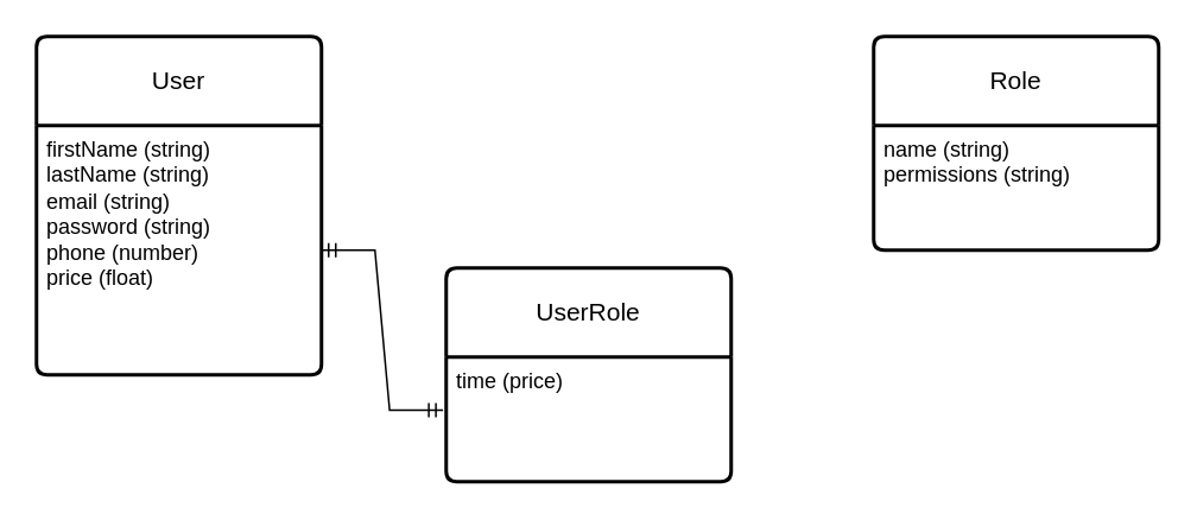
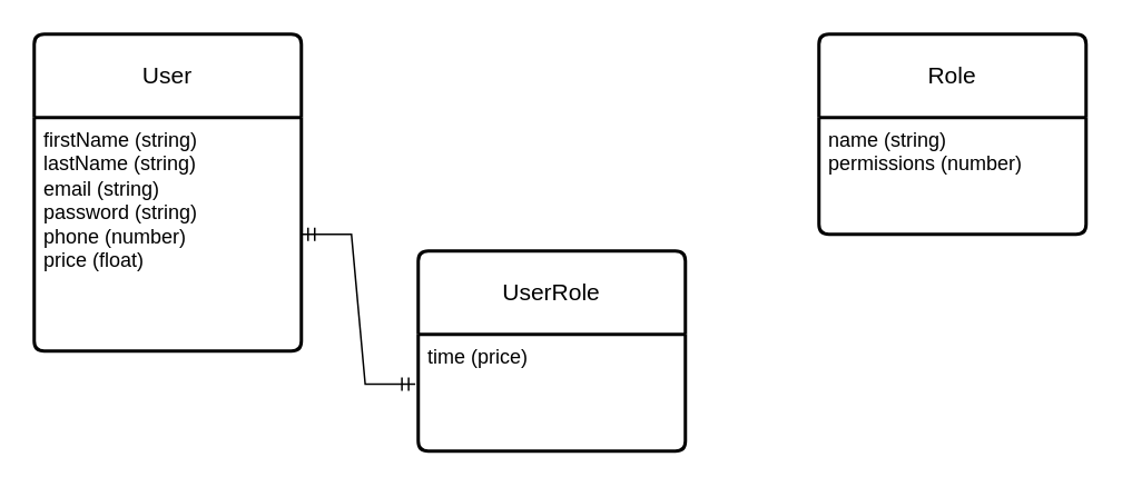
- <mxCell id="5" value="&lt;div&gt;name (string)&lt;br&gt;&lt;/div&gt;&lt;div&gt;permissions (string)&lt;/div&gt;&lt;div&gt;&lt;br&gt;&lt;/div&gt;&lt;div&gt;&lt;br&gt;&lt;/div&gt;&lt;div&gt;&lt;br&gt;&lt;/div&gt;" style="align=left;strokeColor=none;fillColor=none;spacingLeft=4;fontSize=12;verticalAlign=top;resizable=0;rotatable=0;part=1;html=1;" vertex="1" parent="4"><mxGeometry y="50" width="160" height="70" as="geometry" /></mxCell>
+ <mxCell id="5" value="&lt;div&gt;name (string)&lt;br&gt;&lt;/div&gt;&lt;div&gt;permissions (number)&lt;/div&gt;&lt;div&gt;&lt;br&gt;&lt;/div&gt;&lt;div&gt;&lt;br&gt;&lt;/div&gt;&lt;div&gt;&lt;br&gt;&lt;/div&gt;" style="align=left;strokeColor=none;fillColor=none;spacingLeft=4;fontSize=12;verticalAlign=top;resizable=0;rotatable=0;part=1;html=1;" vertex="1" parent="4"><mxGeometry y="50" width="160" height="70" as="geometry" /></mxCell>
